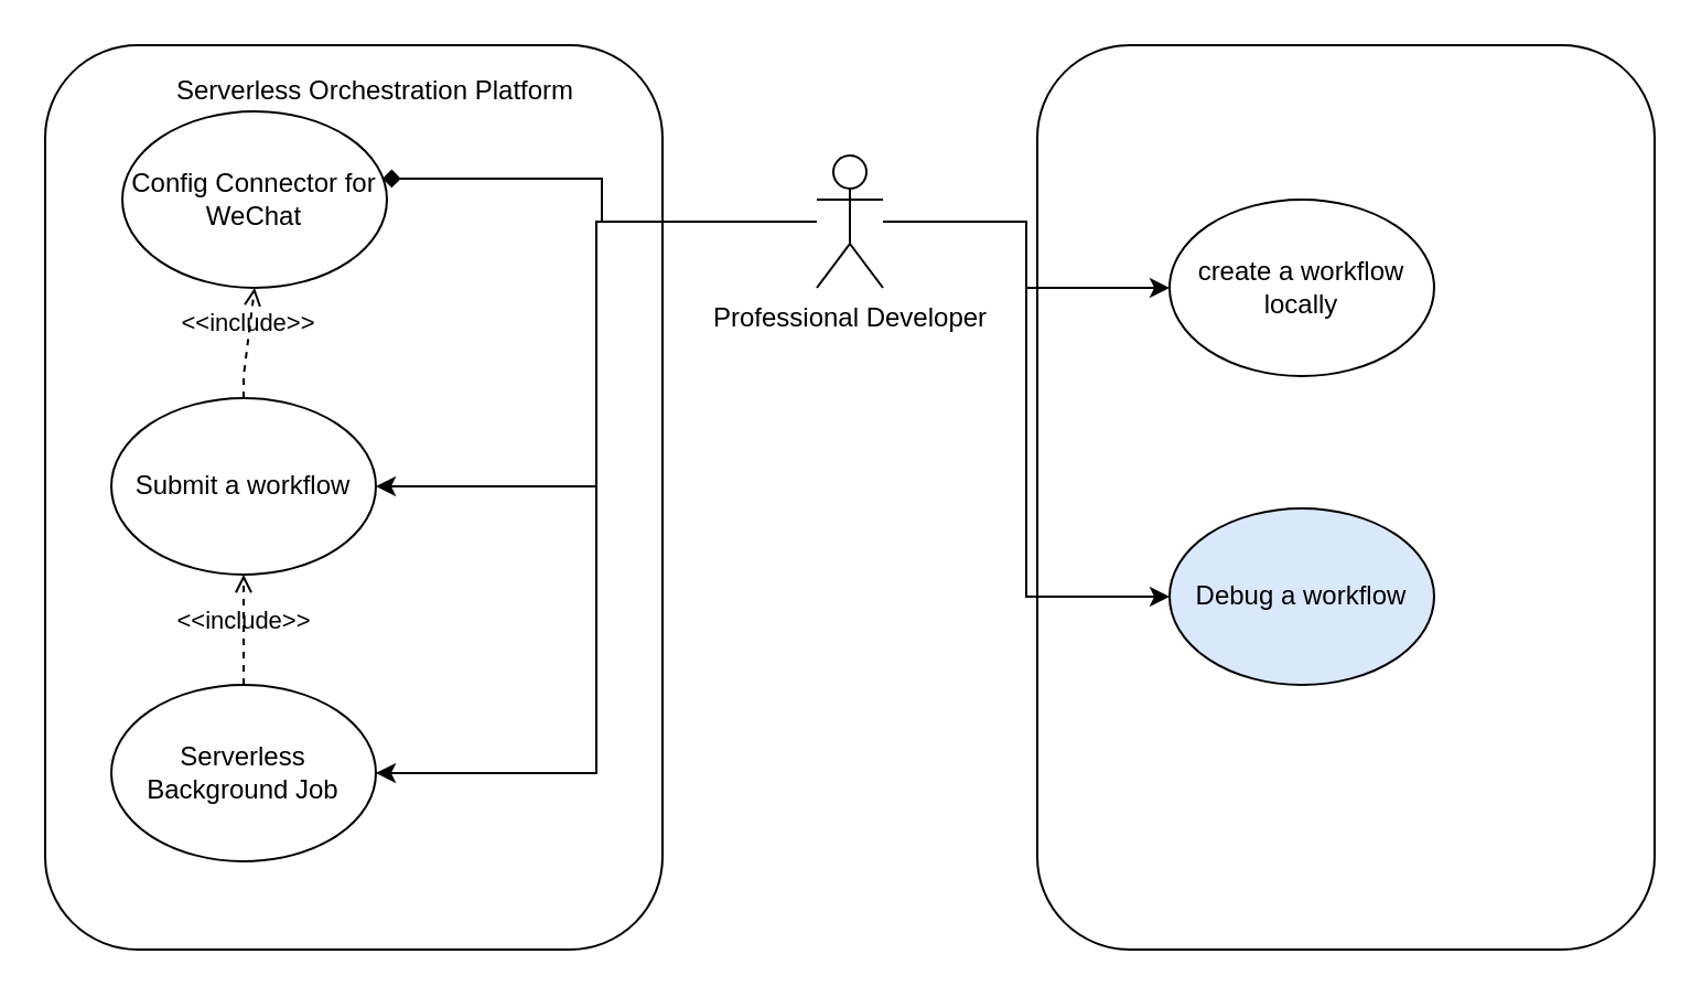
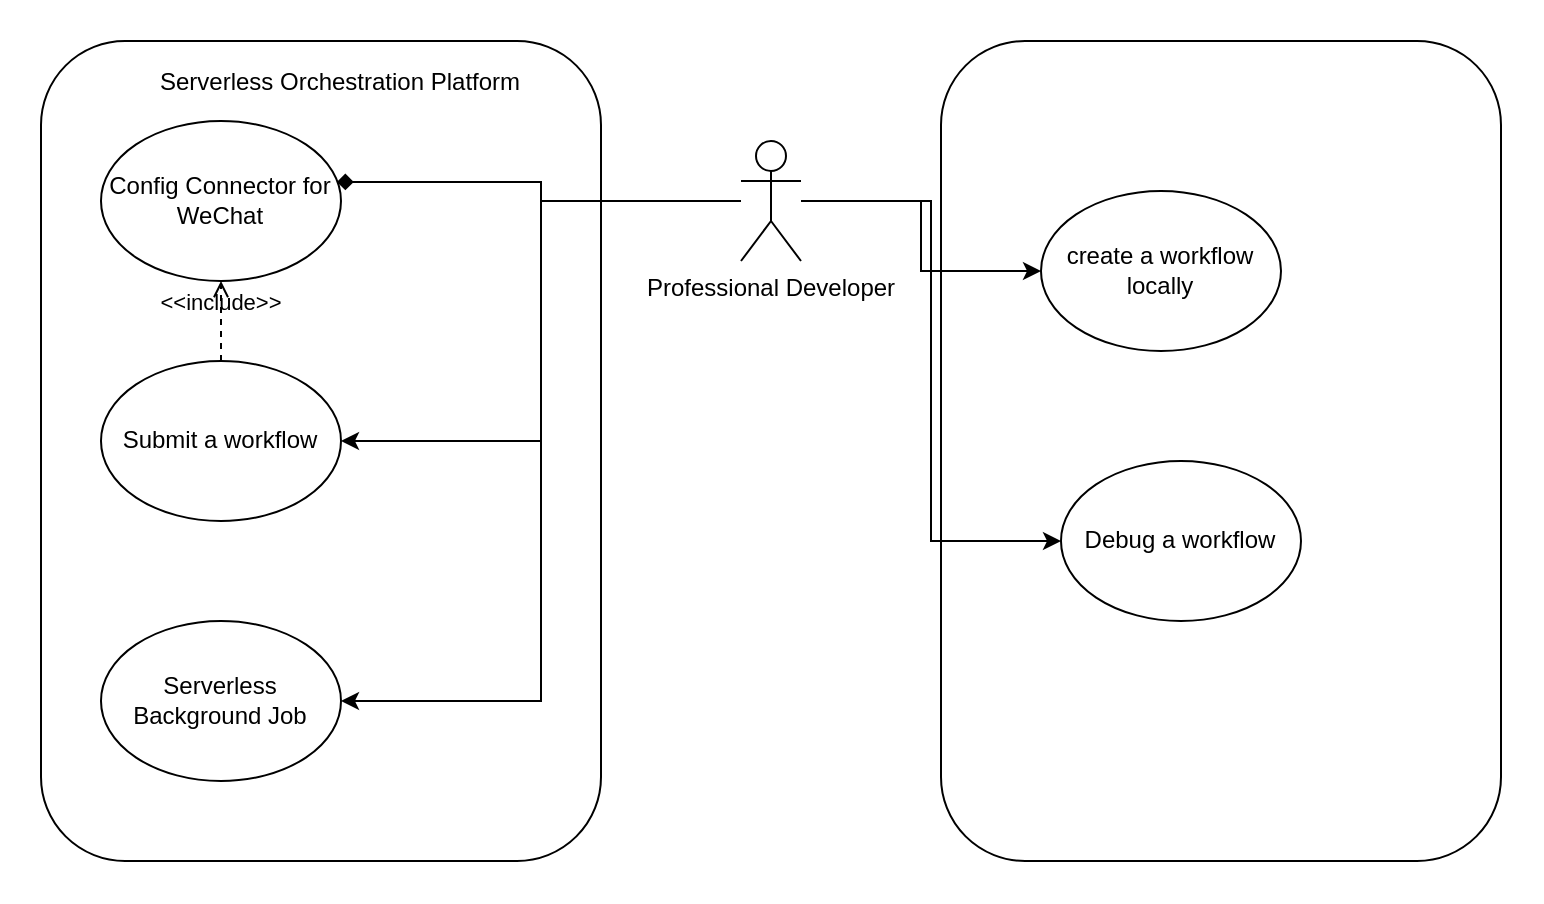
- <mxCell id="10" value="Config Connector for WeChat" style="ellipse;whiteSpace=wrap;html=1;" vertex="1" parent="1"><mxGeometry x="55" y="50" width="120" height="80" as="geometry" /></mxCell>
+ <mxCell id="10" value="Config Connector for WeChat" style="ellipse;whiteSpace=wrap;html=1;" vertex="1" parent="1"><mxGeometry x="50" y="60" width="120" height="80" as="geometry" /></mxCell>
- <mxCell id="12" value="create a workflow locally" style="ellipse;whiteSpace=wrap;html=1;" vertex="1" parent="1"><mxGeometry x="530" y="90" width="120" height="80" as="geometry" /></mxCell>
+ <mxCell id="12" value="create a workflow locally" style="ellipse;whiteSpace=wrap;html=1;" vertex="1" parent="1"><mxGeometry x="520" y="95" width="120" height="80" as="geometry" /></mxCell>
- <mxCell id="15" value="Debug a workflow" style="ellipse;whiteSpace=wrap;html=1;fillColor=#dae8fc;" vertex="1" parent="1"><mxGeometry x="530" y="230" width="120" height="80" as="geometry" /></mxCell>
+ <mxCell id="15" value="Debug a workflow" style="ellipse;whiteSpace=wrap;html=1;" vertex="1" parent="1"><mxGeometry x="530" y="230" width="120" height="80" as="geometry" /></mxCell>
- <mxCell id="16" value="&amp;lt;&amp;lt;include&amp;gt;&amp;gt;" style="html=1;verticalAlign=bottom;labelBackgroundColor=none;endArrow=open;endFill=0;dashed=1;rounded=0;exitX=0.5;exitY=0;exitDx=0;exitDy=0;entryX=0.5;entryY=1;entryDx=0;entryDy=0;" edge="1" parent="1" source="14" target="11"><mxGeometry x="-0.2" width="160" relative="1" as="geometry"><mxPoint x="310" y="240" as="sourcePoint" /><mxPoint x="470" y="240" as="targetPoint" /><mxPoint as="offset" /></mxGeometry></mxCell>
